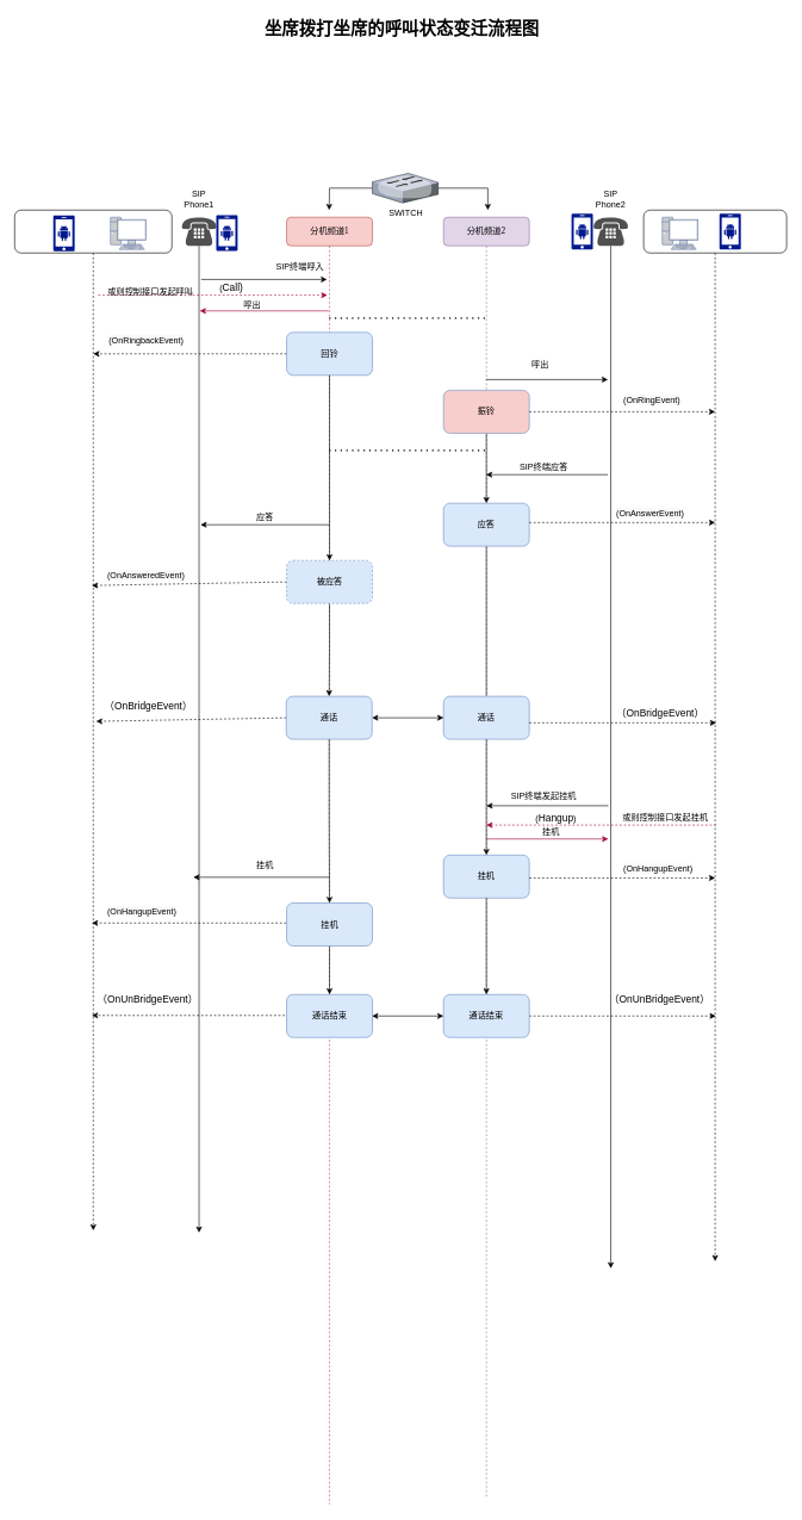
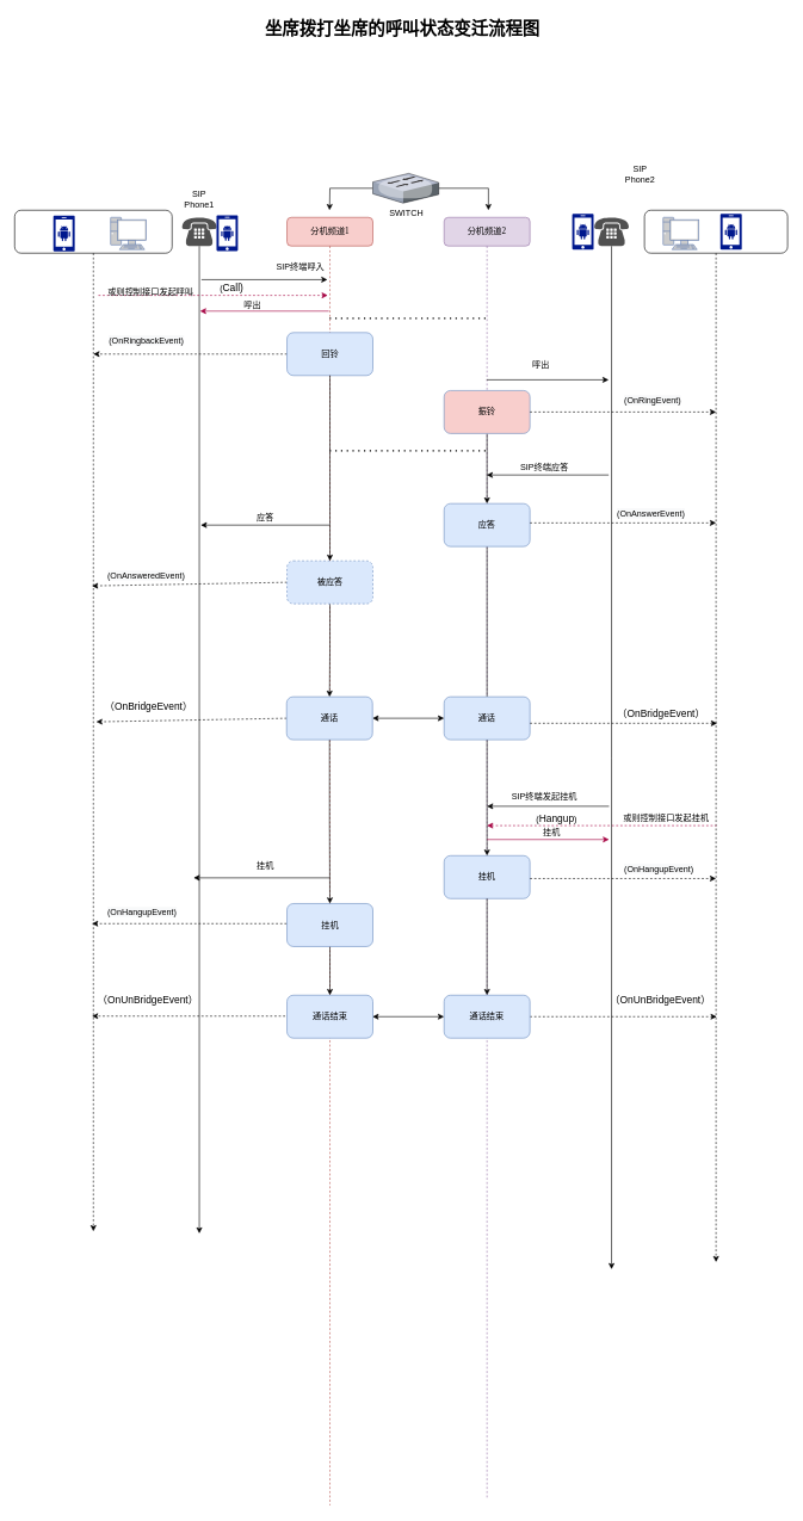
- <mxCell id="16" value="SIP Phone2" style="text;html=1;strokeColor=none;fillColor=none;align=center;verticalAlign=middle;whiteSpace=wrap;rounded=0;" vertex="1" parent="1"><mxGeometry x="824" y="263" width="60" height="30" as="geometry" /></mxCell>
+ <mxCell id="16" value="SIP Phone2" style="text;html=1;strokeColor=none;fillColor=none;align=center;verticalAlign=middle;whiteSpace=wrap;rounded=0;" vertex="1" parent="1"><mxGeometry x="864" y="228" width="60" height="30" as="geometry" /></mxCell>
